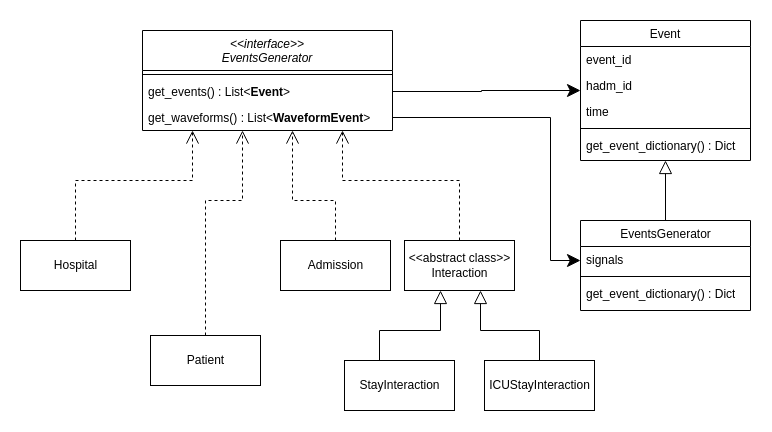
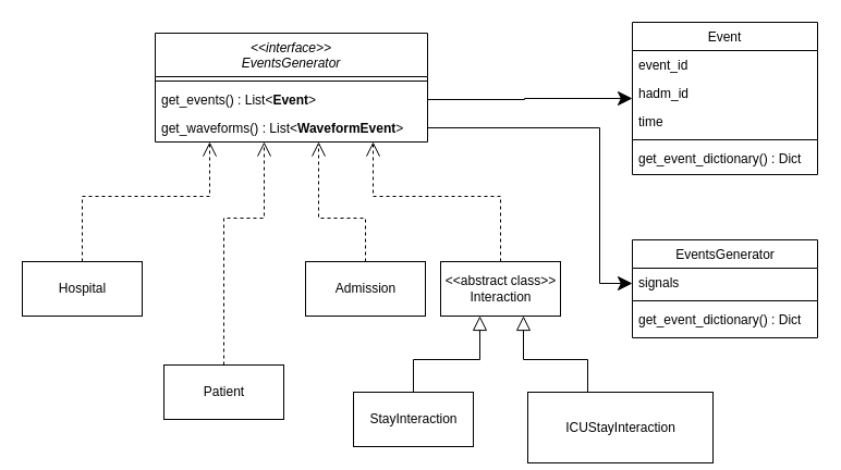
- <mxCell id="13" style="edgeStyle=orthogonalEdgeStyle;rounded=0;orthogonalLoop=1;jettySize=auto;html=1;endArrow=block;endFill=0;strokeWidth=1;endSize=11;" edge="1" parent="1" source="14" target="6"><mxGeometry relative="1" as="geometry" /></mxCell>
- <mxCell id="28" value="StayInteraction" style="html=1;" vertex="1" parent="1"><mxGeometry x="344" y="360" width="110" height="50" as="geometry" /></mxCell>
+ <mxCell id="28" value="StayInteraction" style="html=1;" vertex="1" parent="1"><mxGeometry x="324" y="360" width="110" height="50" as="geometry" /></mxCell>
- <mxCell id="30" value="ICUStayInteraction" style="html=1;" vertex="1" parent="1"><mxGeometry x="484" y="360" width="110" height="50" as="geometry" /></mxCell>
+ <mxCell id="30" value="ICUStayInteraction" style="html=1;" vertex="1" parent="1"><mxGeometry x="484" y="360" width="170" height="65" as="geometry" /></mxCell>
